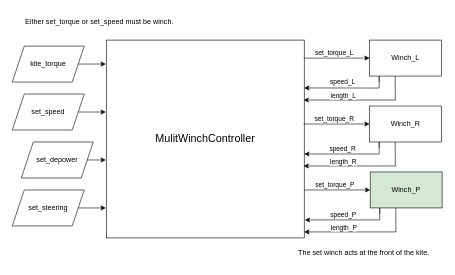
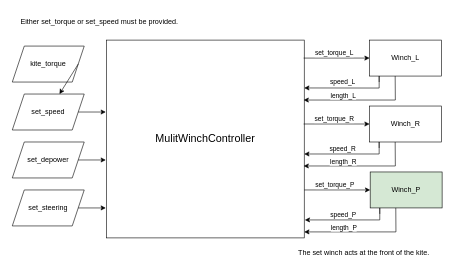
- <mxCell id="32" value="Either set_torque or set_speed must be winch." style="text;html=1;align=center;verticalAlign=middle;resizable=0;points=[];autosize=1;strokeColor=none;fillColor=none;" vertex="1" parent="1"><mxGeometry x="20" y="20" width="290" height="30" as="geometry" /></mxCell>
+ <mxCell id="32" value="Either set_torque or set_speed must be provided." style="text;html=1;align=center;verticalAlign=middle;resizable=0;points=[];autosize=1;strokeColor=none;fillColor=none;" vertex="1" parent="1"><mxGeometry x="20" y="20" width="290" height="30" as="geometry" /></mxCell>
- <mxCell id="5" value="" style="endArrow=classic;html=1;rounded=0;exitX=1;exitY=0.5;exitDx=0;exitDy=0;entryX=-0.003;entryY=0.121;entryDx=0;entryDy=0;entryPerimeter=0;" parent="1" source="3" target="2" edge="1"><mxGeometry width="50" height="50" relative="1" as="geometry"><mxPoint x="340" y="276" as="sourcePoint" /><mxPoint x="390" y="226" as="targetPoint" /></mxGeometry></mxCell>
+ <mxCell id="5" value="" style="endArrow=classic;html=1;rounded=0;exitX=1;exitY=0.5;exitDx=0;exitDy=0;" parent="1" source="3" target="4" edge="1"><mxGeometry width="50" height="50" relative="1" as="geometry"><mxPoint x="340" y="276" as="sourcePoint" /><mxPoint x="390" y="226" as="targetPoint" /></mxGeometry></mxCell>
- <mxCell id="7" value="set_depower" style="shape=parallelogram;perimeter=parallelogramPerimeter;whiteSpace=wrap;html=1;fixedSize=1;" parent="1" vertex="1"><mxGeometry x="35" y="236" width="120" height="60" as="geometry" /></mxCell>
+ <mxCell id="7" value="set_depower" style="shape=parallelogram;perimeter=parallelogramPerimeter;whiteSpace=wrap;html=1;fixedSize=1;" parent="1" vertex="1"><mxGeometry x="20" y="236" width="120" height="60" as="geometry" /></mxCell>
